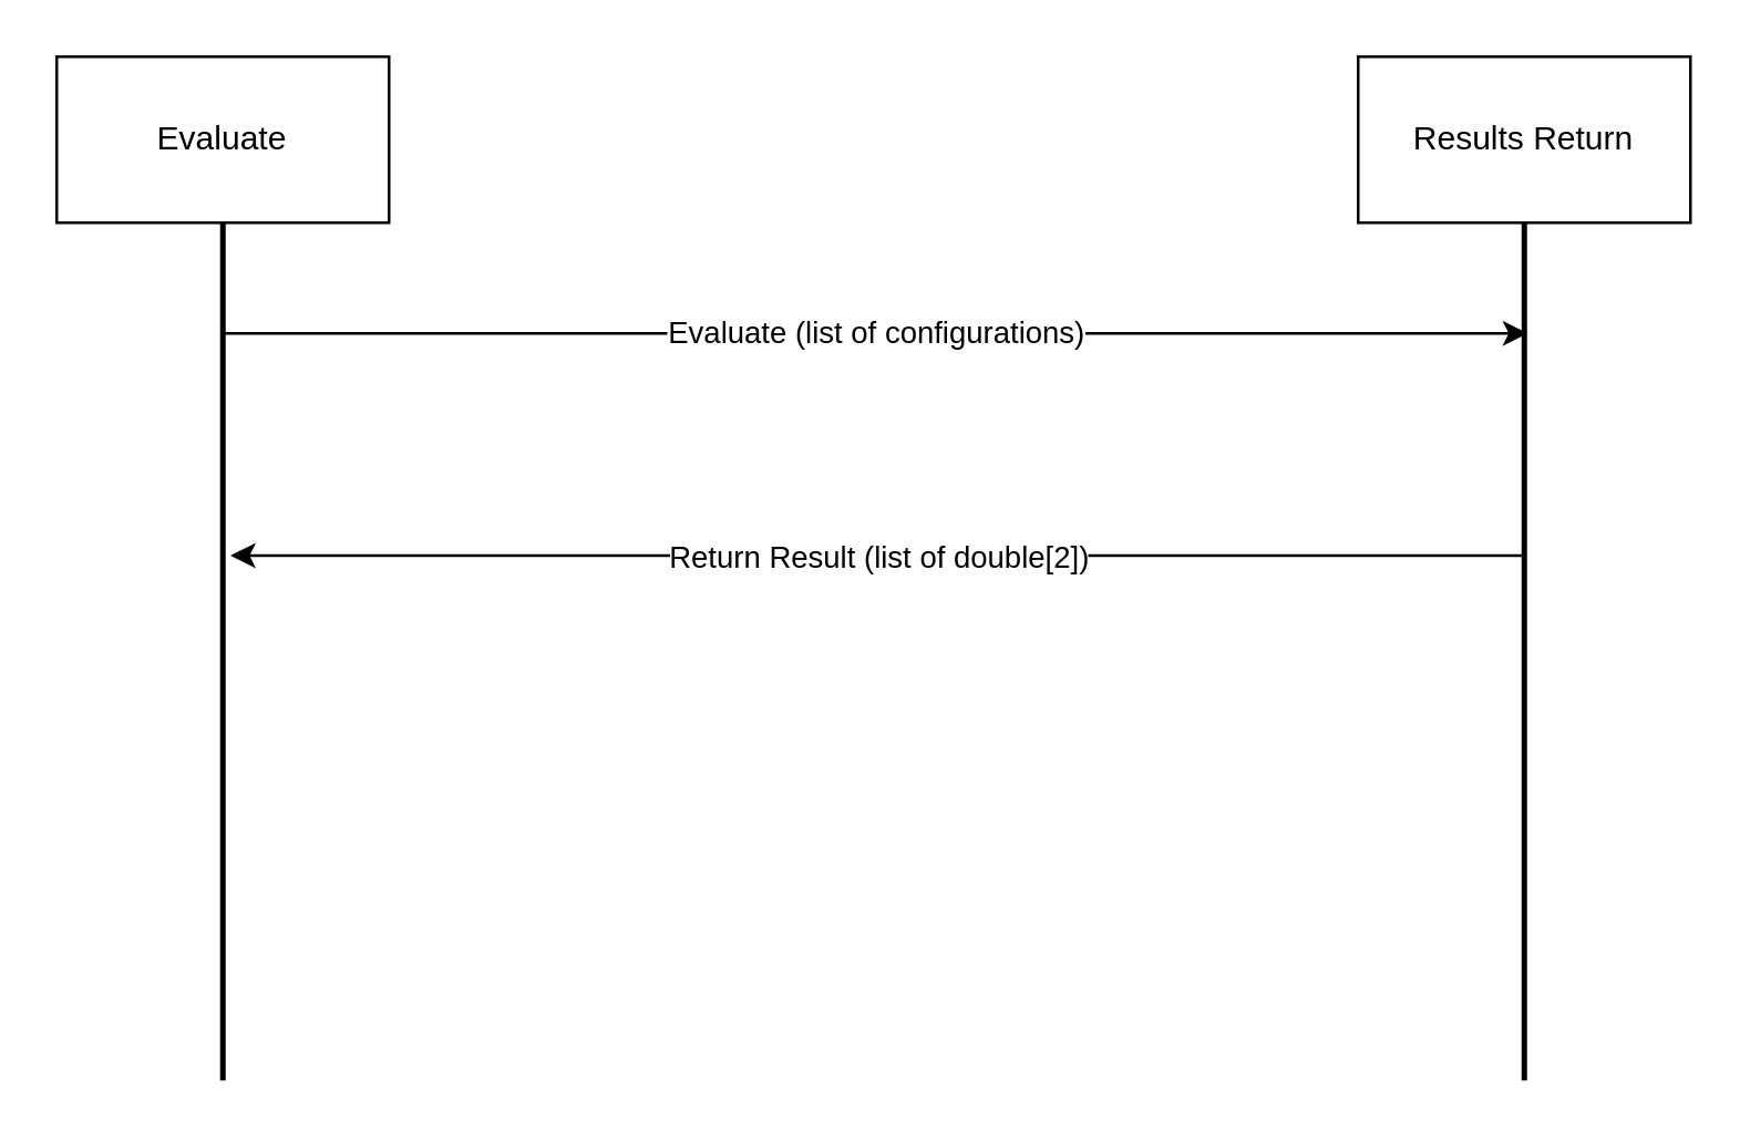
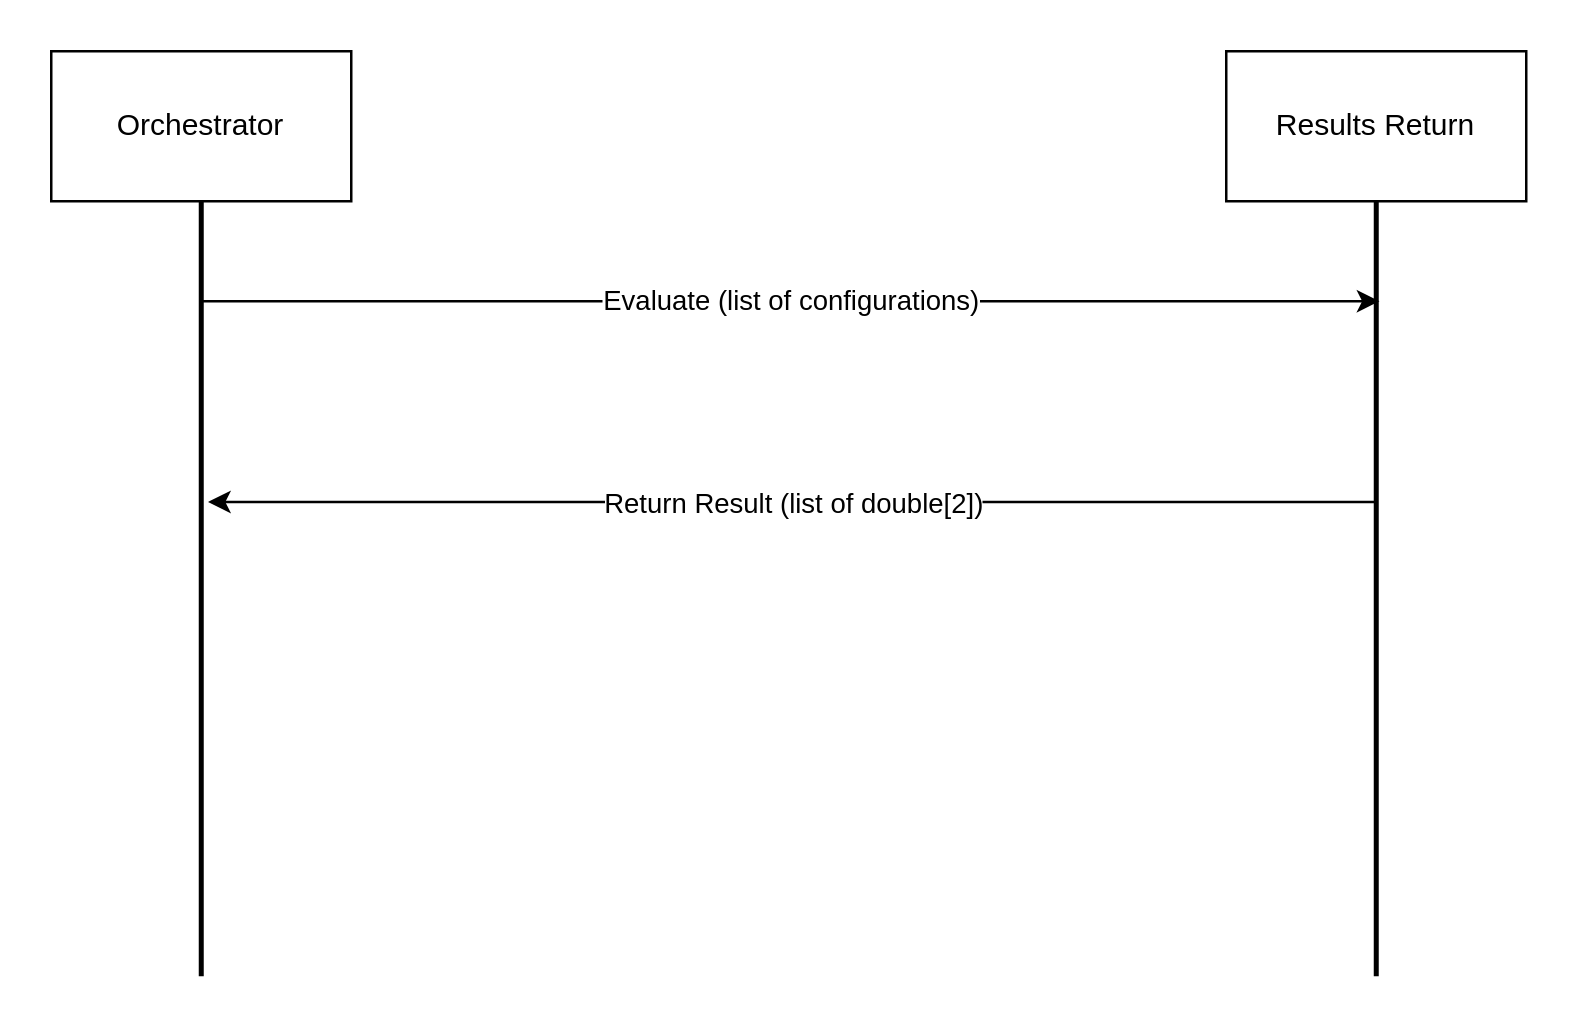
- <mxCell id="2" value="Evaluate" style="rounded=0;whiteSpace=wrap;html=1;" parent="1" vertex="1"><mxGeometry x="20" y="20" width="120" height="60" as="geometry" /></mxCell>
+ <mxCell id="2" value="Orchestrator" style="rounded=0;whiteSpace=wrap;html=1;" parent="1" vertex="1"><mxGeometry x="20" y="20" width="120" height="60" as="geometry" /></mxCell>
